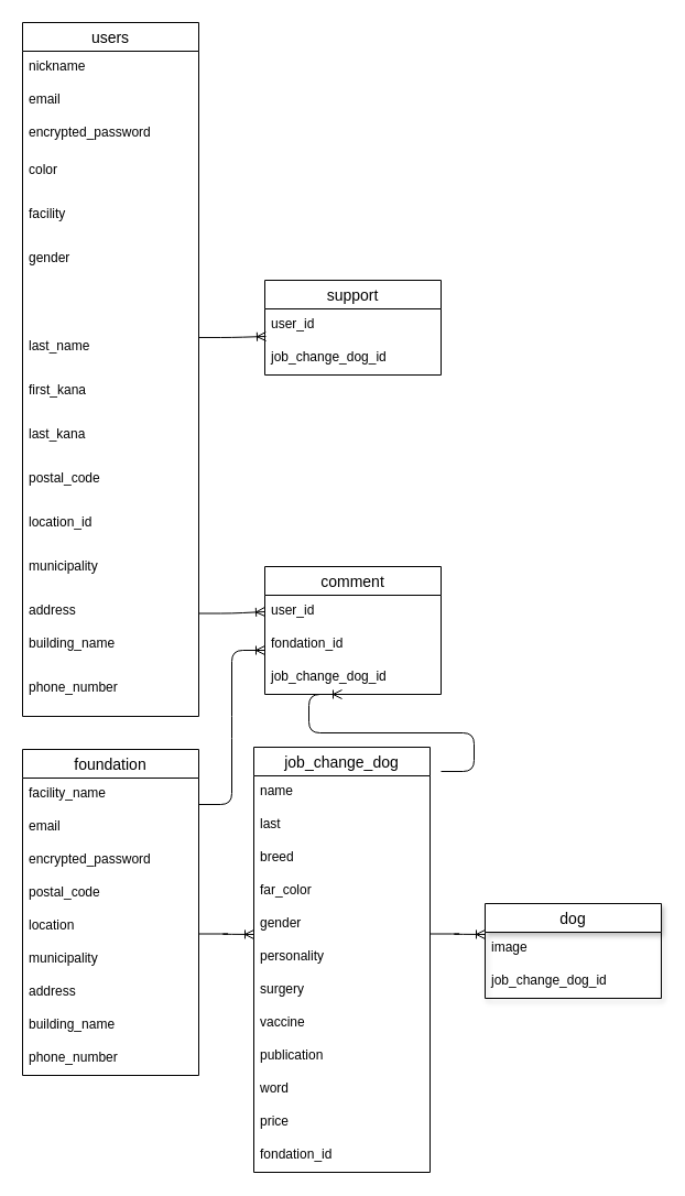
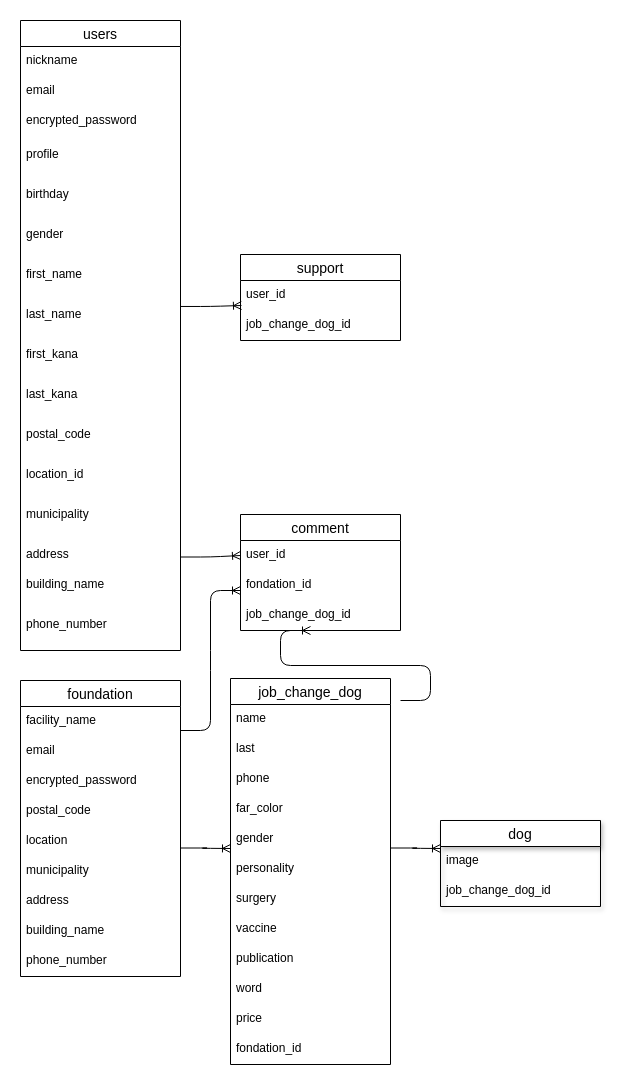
- <mxCell id="7" value="color" style="text;strokeColor=none;fillColor=none;spacingLeft=4;spacingRight=4;overflow=hidden;rotatable=0;points=[[0,0.5],[1,0.5]];portConstraint=eastwest;fontSize=12;aspect=fixed;" parent="1" vertex="1"><mxGeometry x="20" y="140" width="160" height="30" as="geometry" /></mxCell>
+ <mxCell id="7" value="profile" style="text;strokeColor=none;fillColor=none;spacingLeft=4;spacingRight=4;overflow=hidden;rotatable=0;points=[[0,0.5],[1,0.5]];portConstraint=eastwest;fontSize=12;aspect=fixed;" parent="1" vertex="1"><mxGeometry x="20" y="140" width="160" height="30" as="geometry" /></mxCell>
- <mxCell id="8" value="facility" style="text;strokeColor=none;fillColor=none;spacingLeft=4;spacingRight=4;overflow=hidden;rotatable=0;points=[[0,0.5],[1,0.5]];portConstraint=eastwest;fontSize=12;aspect=fixed;" parent="1" vertex="1"><mxGeometry x="20" y="180" width="160" height="34" as="geometry" /></mxCell>
+ <mxCell id="8" value="birthday" style="text;strokeColor=none;fillColor=none;spacingLeft=4;spacingRight=4;overflow=hidden;rotatable=0;points=[[0,0.5],[1,0.5]];portConstraint=eastwest;fontSize=12;aspect=fixed;" parent="1" vertex="1"><mxGeometry x="20" y="180" width="160" height="34" as="geometry" /></mxCell>
+ <mxCell id="9" value="first_name" style="text;strokeColor=none;fillColor=none;spacingLeft=4;spacingRight=4;overflow=hidden;rotatable=0;points=[[0,0.5],[1,0.5]];portConstraint=eastwest;fontSize=12;aspect=fixed;" parent="1" vertex="1"><mxGeometry x="20" y="260" width="160" height="34" as="geometry" /></mxCell>
- <mxCell id="26" value="breed" style="text;strokeColor=none;fillColor=none;spacingLeft=4;spacingRight=4;overflow=hidden;rotatable=0;points=[[0,0.5],[1,0.5]];portConstraint=eastwest;fontSize=12;" parent="23" vertex="1"><mxGeometry y="86" width="160" height="30" as="geometry" /></mxCell>
+ <mxCell id="26" value="phone" style="text;strokeColor=none;fillColor=none;spacingLeft=4;spacingRight=4;overflow=hidden;rotatable=0;points=[[0,0.5],[1,0.5]];portConstraint=eastwest;fontSize=12;" parent="23" vertex="1"><mxGeometry y="86" width="160" height="30" as="geometry" /></mxCell>
